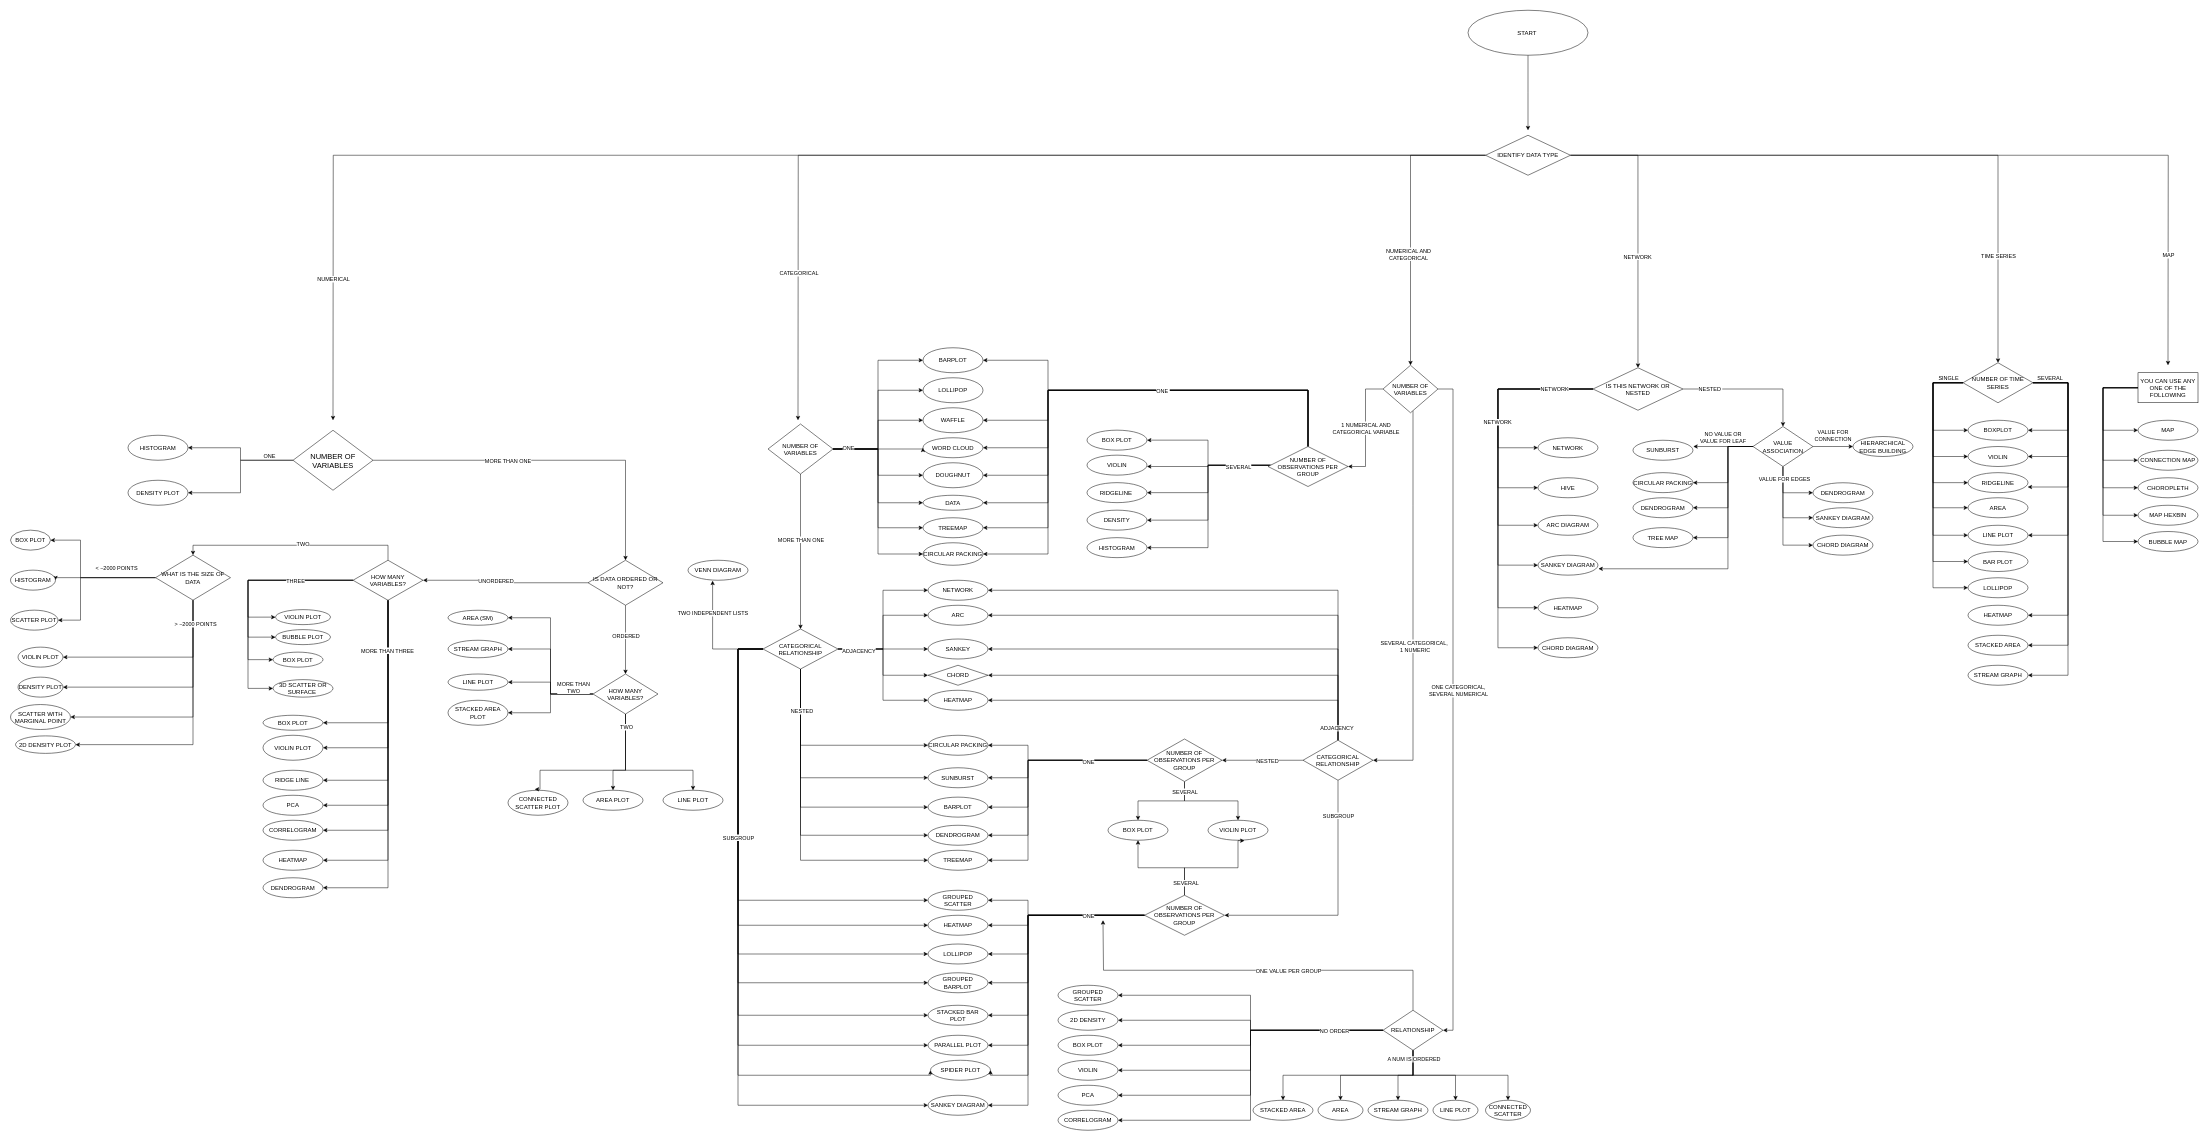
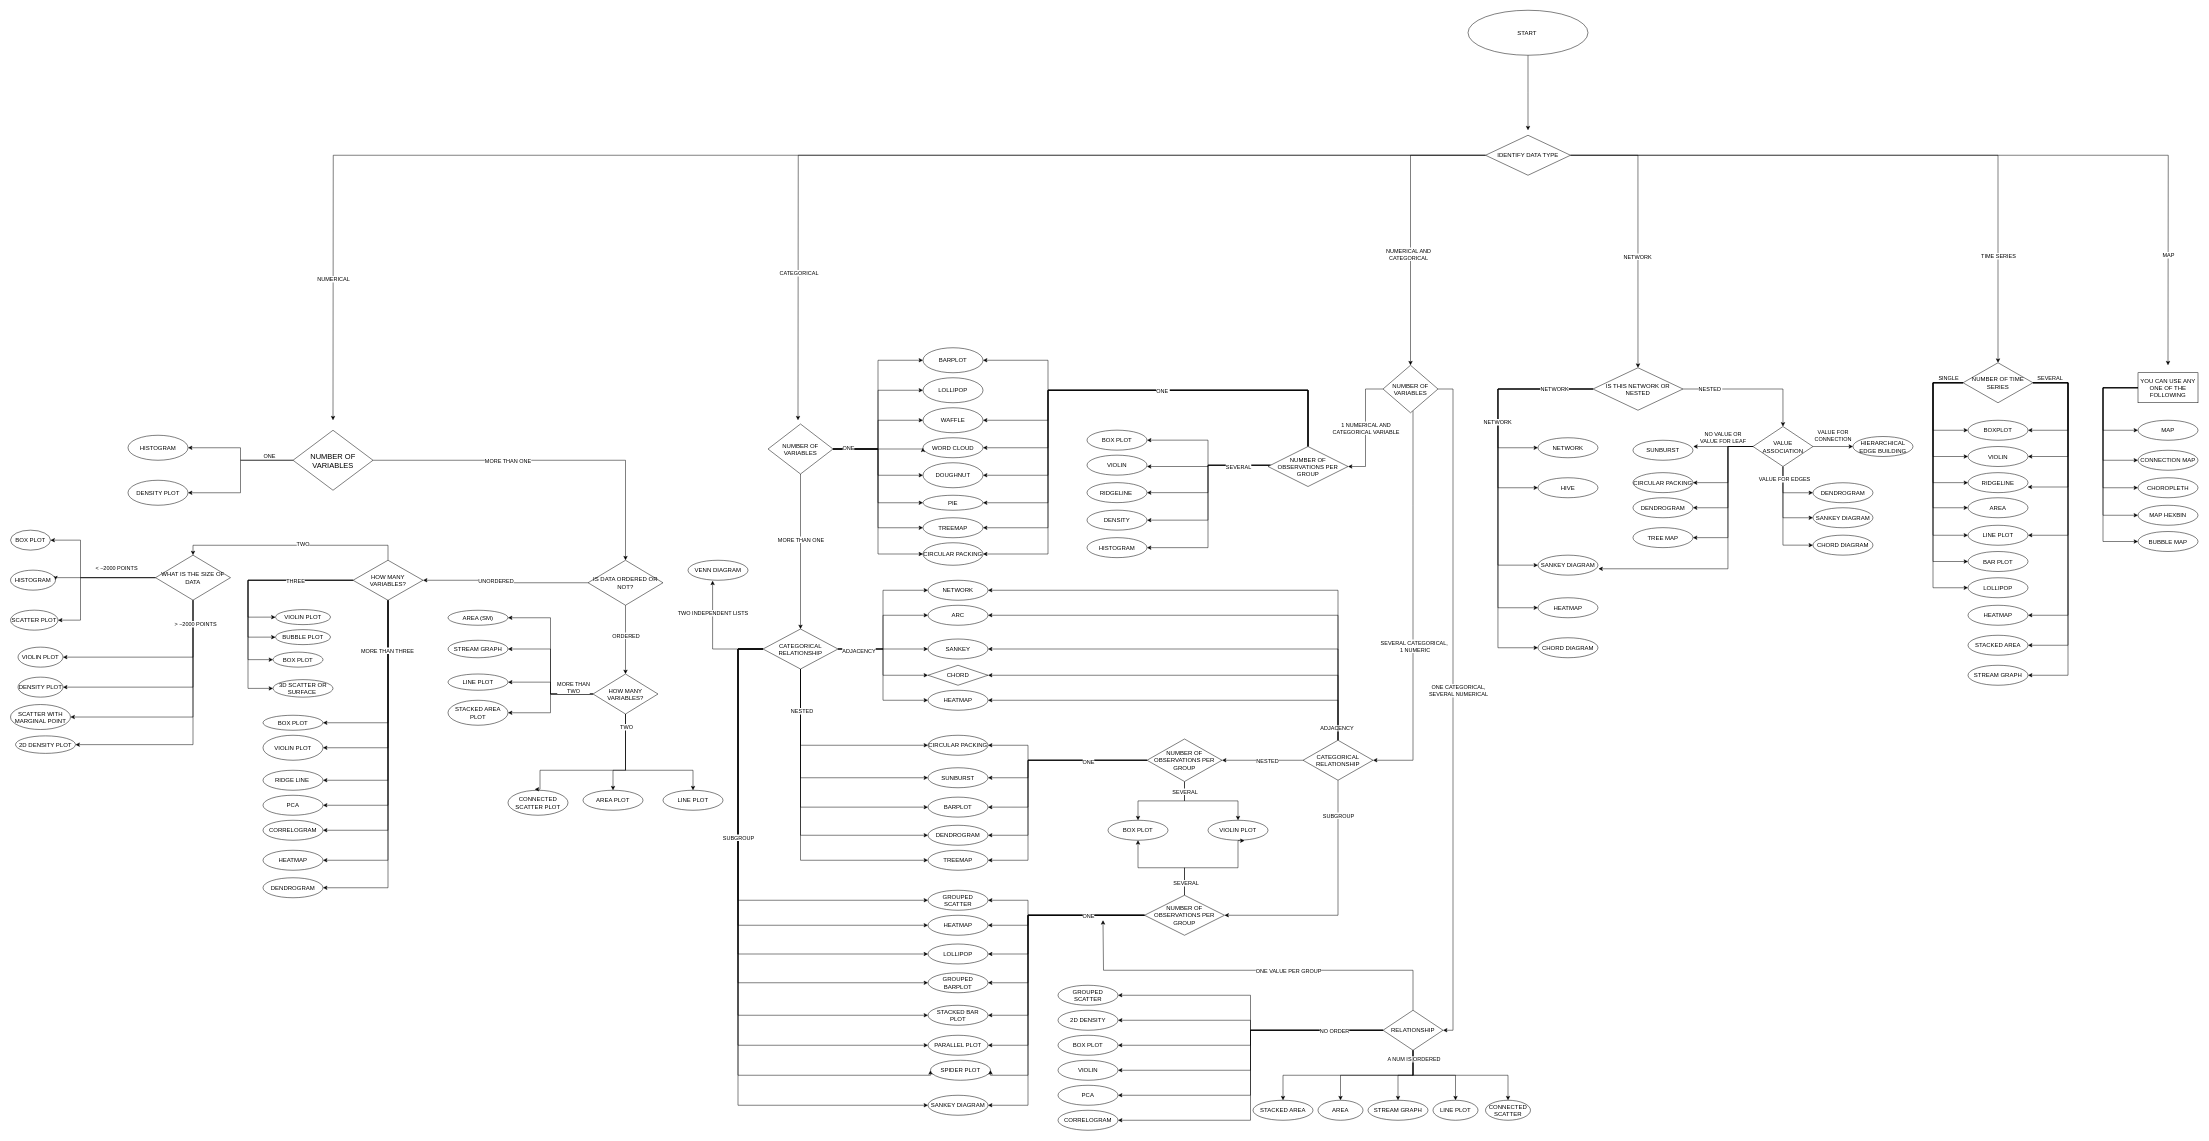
- <mxCell id="92" value="DATA" style="ellipse;whiteSpace=wrap;html=1;direction=west;" vertex="1" parent="1"><mxGeometry x="1845" y="990" width="120" height="30" as="geometry" /></mxCell>
+ <mxCell id="92" value="PIE" style="ellipse;whiteSpace=wrap;html=1;direction=west;" vertex="1" parent="1"><mxGeometry x="1845" y="990" width="120" height="30" as="geometry" /></mxCell>
- <mxCell id="231" style="edgeStyle=orthogonalEdgeStyle;rounded=0;orthogonalLoop=1;jettySize=auto;html=1;entryX=0;entryY=0.5;entryDx=0;entryDy=0;" edge="1" parent="1" source="235" target="238"><mxGeometry relative="1" as="geometry"><Array as="points"><mxPoint x="2994.94" y="777" /><mxPoint x="2994.94" y="1050" /></Array></mxGeometry></mxCell>
- <mxCell id="238" value="ARC DIAGRAM" style="ellipse;whiteSpace=wrap;html=1;" vertex="1" parent="1"><mxGeometry x="3074.94" y="1030" width="120" height="40" as="geometry" /></mxCell>
